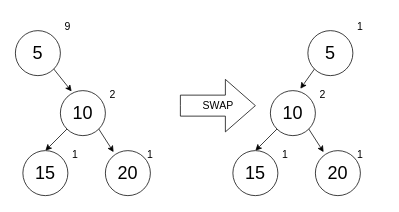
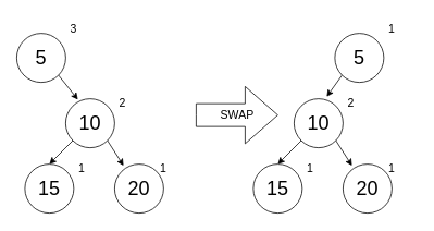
- <mxCell id="12" value="9" style="text;html=1;strokeColor=none;fillColor=none;align=center;verticalAlign=middle;whiteSpace=wrap;rounded=0;fontSize=14;" vertex="1" parent="1"><mxGeometry x="60" y="20" width="60" height="30" as="geometry" /></mxCell>
+ <mxCell id="12" value="3" style="text;html=1;strokeColor=none;fillColor=none;align=center;verticalAlign=middle;whiteSpace=wrap;rounded=0;fontSize=14;" vertex="1" parent="1"><mxGeometry x="60" y="20" width="60" height="30" as="geometry" /></mxCell>
